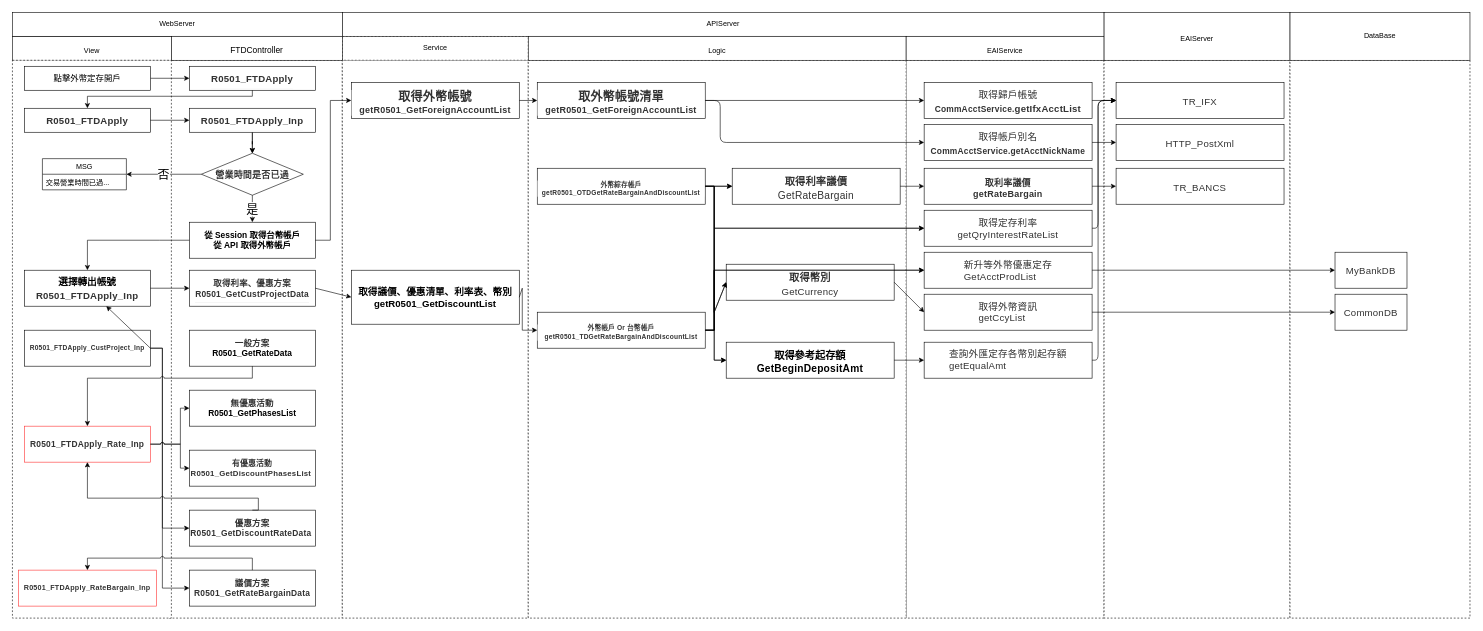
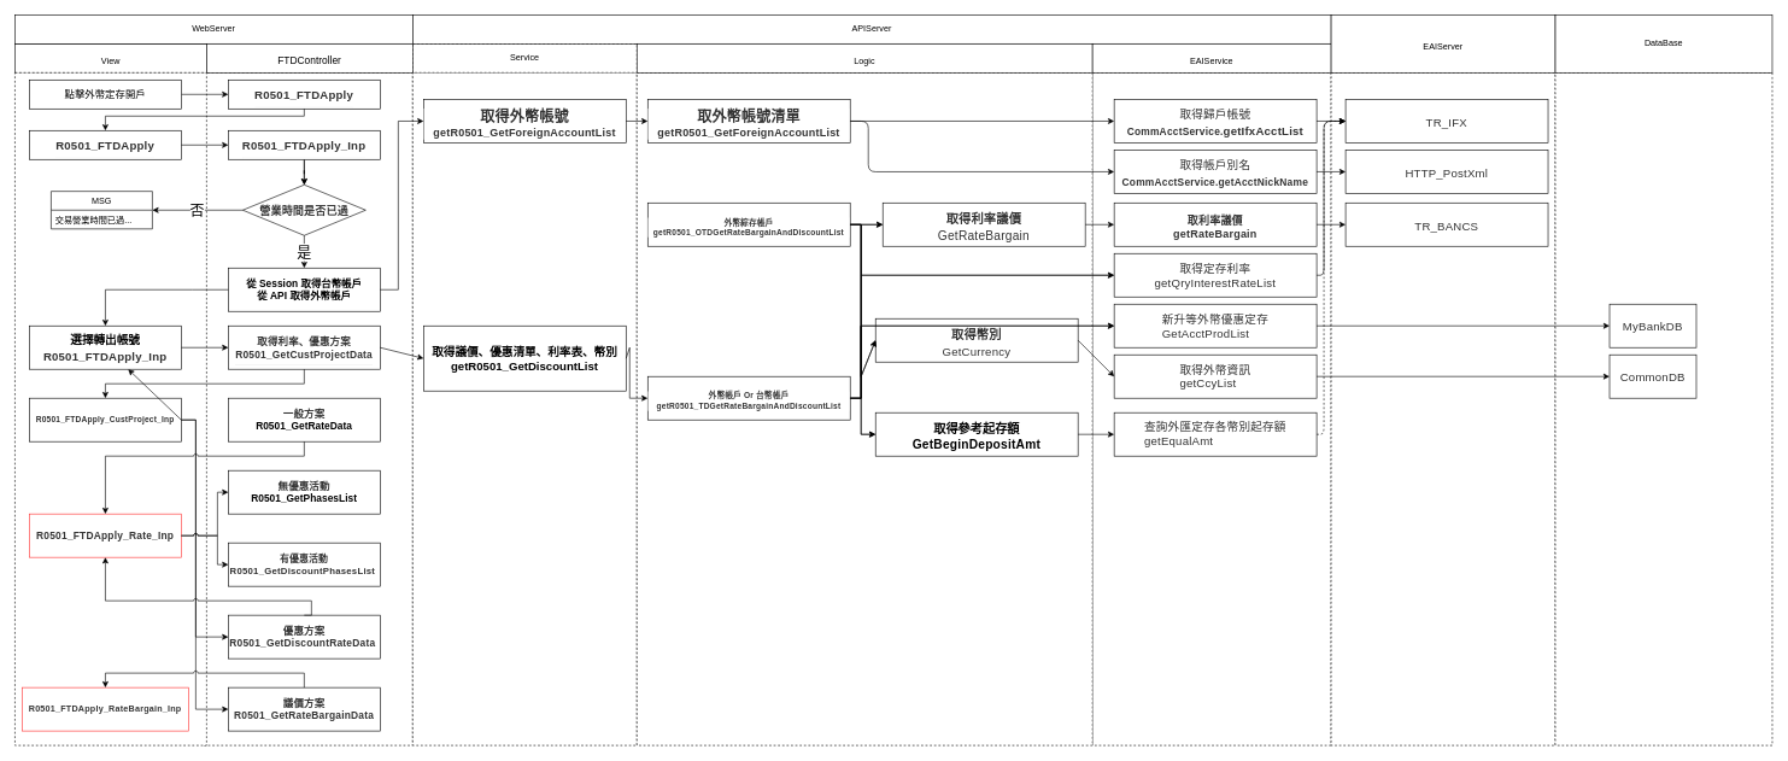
- <mxCell id="71" value="" style="endArrow=classic;html=1;labelBackgroundColor=#ffffff;fontSize=15;fontColor=#EA6B66;align=center;exitX=1;exitY=0.5;exitDx=0;exitDy=0;entryX=0;entryY=0.5;entryDx=0;entryDy=0;" parent="1" source="51" target="32" edge="1"><mxGeometry width="50" height="50" relative="1" as="geometry"><mxPoint x="1970" y="640" as="sourcePoint" /><mxPoint x="2020" y="590" as="targetPoint" /><Array as="points"><mxPoint x="1830" y="600" /><mxPoint x="1830" y="167" /></Array></mxGeometry></mxCell>
+ <mxCell id="71" value="" style="endArrow=classic;html=1;labelBackgroundColor=#ffffff;fontSize=15;fontColor=#EA6B66;align=center;exitX=1;exitY=0.5;exitDx=0;exitDy=0;entryX=0;entryY=0.5;entryDx=0;entryDy=0;dashed=1;" parent="1" source="51" target="32" edge="1"><mxGeometry width="50" height="50" relative="1" as="geometry"><mxPoint x="1970" y="640" as="sourcePoint" /><mxPoint x="2020" y="590" as="targetPoint" /><Array as="points"><mxPoint x="1830" y="600" /><mxPoint x="1830" y="167" /></Array></mxGeometry></mxCell>
+ <mxCell id="91" value="" style="endArrow=classic;html=1;exitX=0.5;exitY=1;exitDx=0;exitDy=0;entryX=0.5;entryY=0;entryDx=0;entryDy=0;rounded=0;" parent="1" source="37" target="90" edge="1"><mxGeometry width="50" height="50" relative="1" as="geometry"><mxPoint x="85" y="720" as="sourcePoint" /><mxPoint x="-165" y="540" as="targetPoint" /><Array as="points"><mxPoint x="420" y="530" /><mxPoint x="145" y="530" /></Array></mxGeometry></mxCell>
